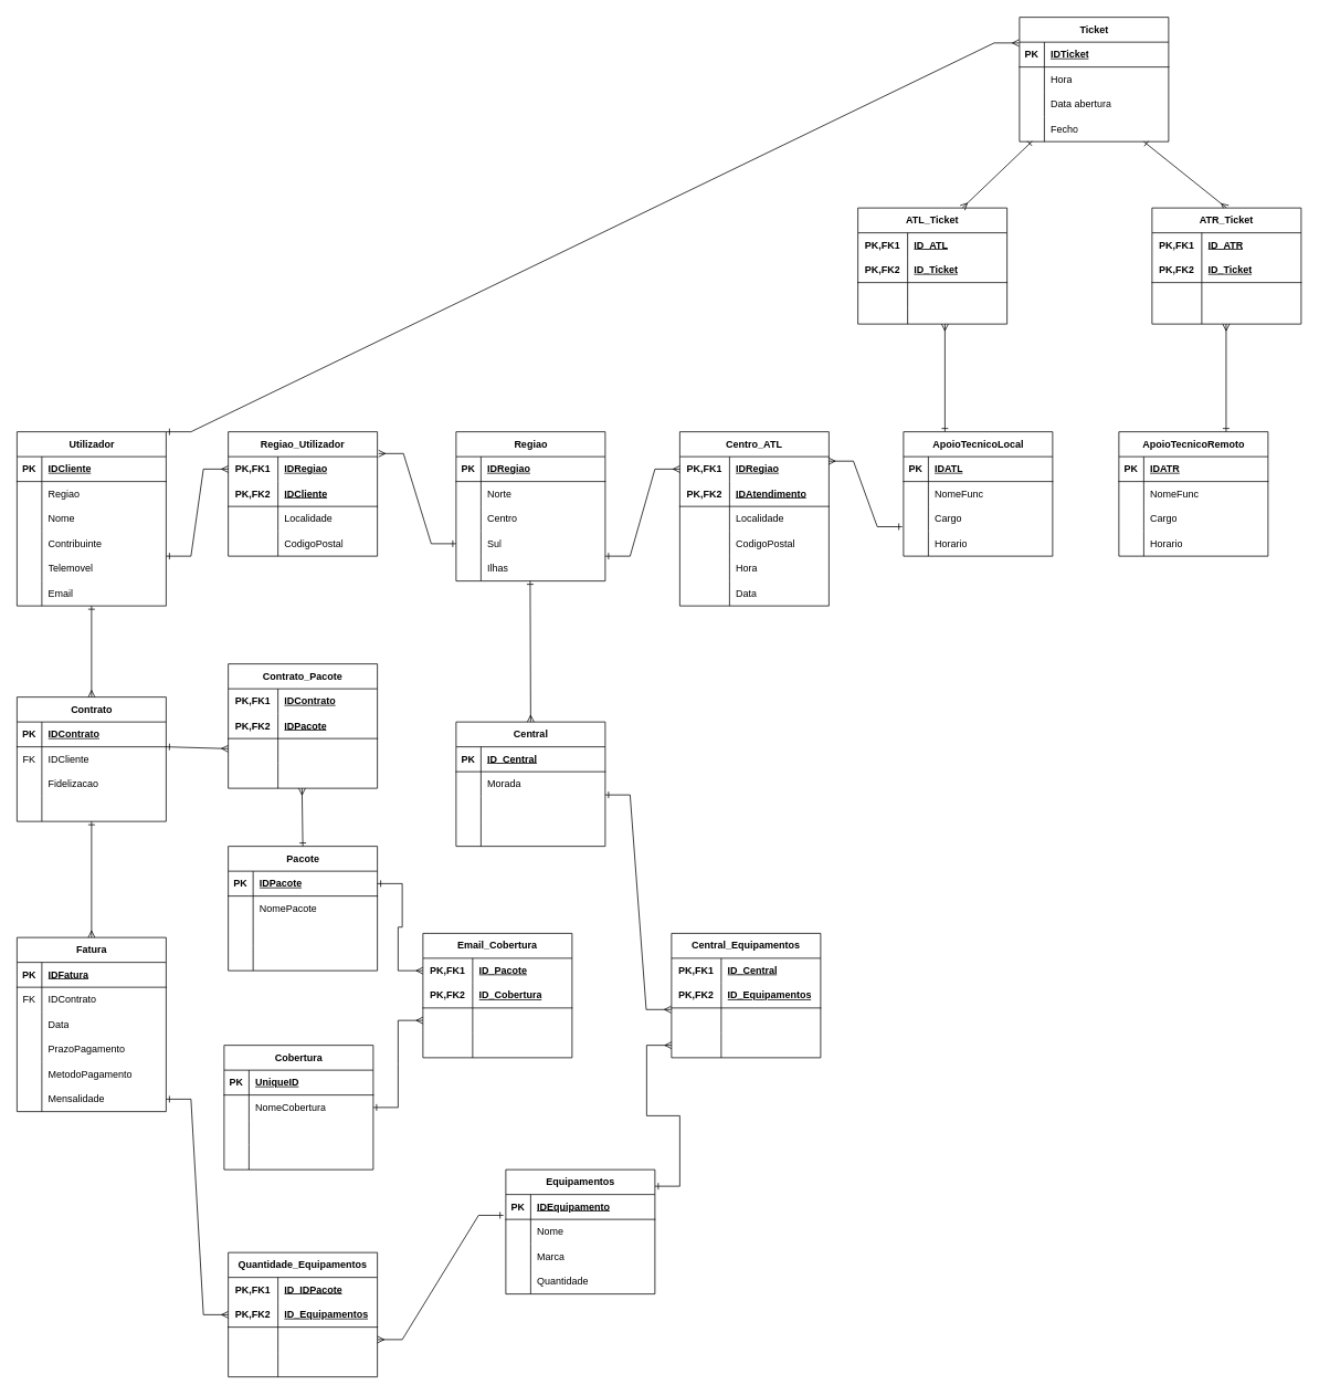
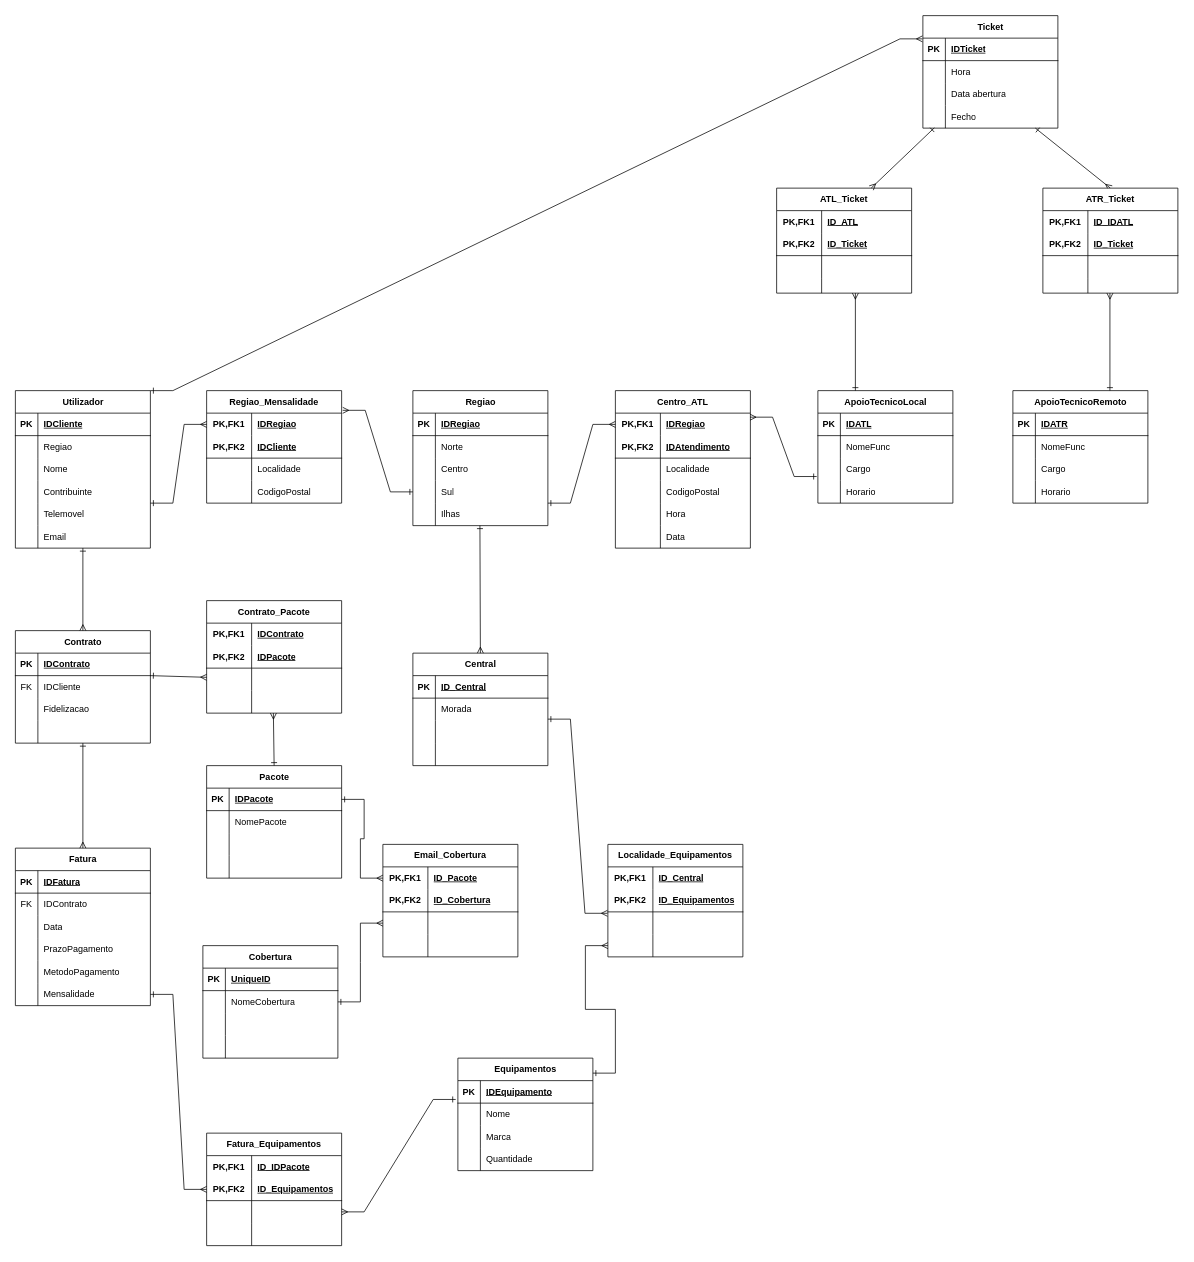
- <mxCell id="236" value="ID_ATR" style="shape=partialRectangle;connectable=0;fillColor=none;top=0;left=0;bottom=0;right=0;align=left;spacingLeft=6;fontStyle=5;overflow=hidden;html=1;whiteSpace=wrap;" parent="234" vertex="1"><mxGeometry x="60" width="120" height="30" as="geometry"><mxRectangle width="120" height="30" as="alternateBounds" /></mxGeometry></mxCell>
+ <mxCell id="236" value="ID_IDATL" style="shape=partialRectangle;connectable=0;fillColor=none;top=0;left=0;bottom=0;right=0;align=left;spacingLeft=6;fontStyle=5;overflow=hidden;html=1;whiteSpace=wrap;" parent="234" vertex="1"><mxGeometry x="60" width="120" height="30" as="geometry"><mxRectangle width="120" height="30" as="alternateBounds" /></mxGeometry></mxCell>
- <mxCell id="89" value="Regiao_Utilizador" style="shape=table;startSize=30;container=1;collapsible=1;childLayout=tableLayout;fixedRows=1;rowLines=0;fontStyle=1;align=center;resizeLast=1;html=1;whiteSpace=wrap;" parent="1" vertex="1"><mxGeometry x="275" y="520" width="180" height="150" as="geometry" /></mxCell>
+ <mxCell id="89" value="Regiao_Mensalidade" style="shape=table;startSize=30;container=1;collapsible=1;childLayout=tableLayout;fixedRows=1;rowLines=0;fontStyle=1;align=center;resizeLast=1;html=1;whiteSpace=wrap;" parent="1" vertex="1"><mxGeometry x="275" y="520" width="180" height="150" as="geometry" /></mxCell>
- <mxCell id="252" value="Central_Equipamentos" style="shape=table;startSize=30;container=1;collapsible=1;childLayout=tableLayout;fixedRows=1;rowLines=0;fontStyle=1;align=center;resizeLast=1;html=1;whiteSpace=wrap;" parent="1" vertex="1"><mxGeometry x="810" y="1125" width="180" height="150" as="geometry" /></mxCell>
+ <mxCell id="252" value="Localidade_Equipamentos" style="shape=table;startSize=30;container=1;collapsible=1;childLayout=tableLayout;fixedRows=1;rowLines=0;fontStyle=1;align=center;resizeLast=1;html=1;whiteSpace=wrap;" parent="1" vertex="1"><mxGeometry x="810" y="1125" width="180" height="150" as="geometry" /></mxCell>
- <mxCell id="207" value="Quantidade_Equipamentos" style="shape=table;startSize=30;container=1;collapsible=1;childLayout=tableLayout;fixedRows=1;rowLines=0;fontStyle=1;align=center;resizeLast=1;html=1;whiteSpace=wrap;" parent="1" vertex="1"><mxGeometry x="275" y="1510" width="180" height="150" as="geometry" /></mxCell>
+ <mxCell id="207" value="Fatura_Equipamentos" style="shape=table;startSize=30;container=1;collapsible=1;childLayout=tableLayout;fixedRows=1;rowLines=0;fontStyle=1;align=center;resizeLast=1;html=1;whiteSpace=wrap;" parent="1" vertex="1"><mxGeometry x="275" y="1510" width="180" height="150" as="geometry" /></mxCell>
